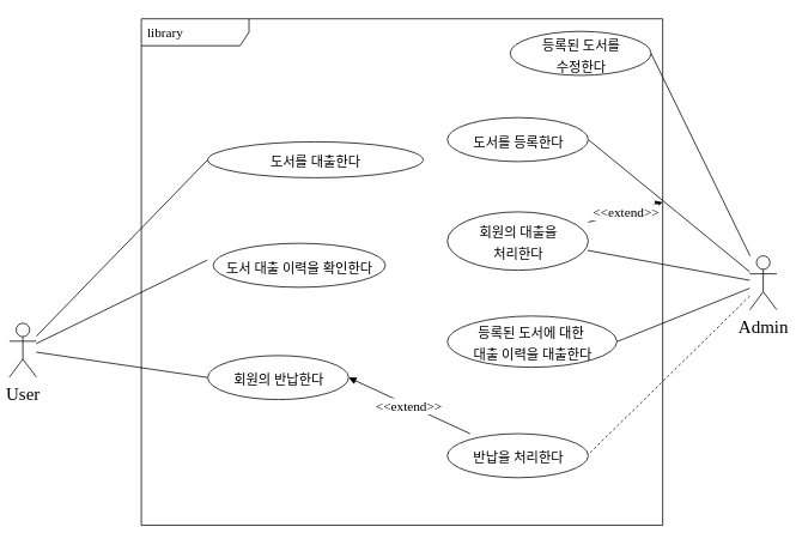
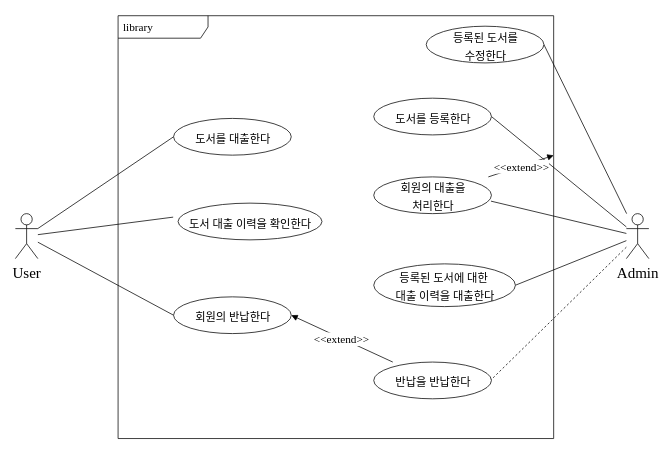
- <mxCell id="7" value="&lt;font style=&quot;font-size: 15px;&quot;&gt;도서를 대출한다&lt;/font&gt;" style="shape=ellipse;container=1;horizontal=1;horizontalStack=0;resizeParent=1;resizeParentMax=0;resizeLast=0;html=1;dashed=0;collapsible=0;rounded=1;hachureGap=4;strokeColor=#000000;fontFamily=Architects Daughter;fontSource=https%3A%2F%2Ffonts.googleapis.com%2Fcss%3Ffamily%3DArchitects%2BDaughter;fontSize=20;fontColor=#000000;fillColor=#FFFFFF;" vertex="1" parent="1"><mxGeometry x="231" y="157" width="240" height="40" as="geometry" /></mxCell>
+ <mxCell id="7" value="&lt;font style=&quot;font-size: 15px;&quot;&gt;도서를 대출한다&lt;/font&gt;" style="shape=ellipse;container=1;horizontal=1;horizontalStack=0;resizeParent=1;resizeParentMax=0;resizeLast=0;html=1;dashed=0;collapsible=0;rounded=1;hachureGap=4;strokeColor=#000000;fontFamily=Architects Daughter;fontSource=https%3A%2F%2Ffonts.googleapis.com%2Fcss%3Ffamily%3DArchitects%2BDaughter;fontSize=20;fontColor=#000000;fillColor=#FFFFFF;" vertex="1" parent="1"><mxGeometry x="231" y="157" width="157" height="49" as="geometry" /></mxCell>
- <mxCell id="20" value="&lt;span style=&quot;font-size: 15px;&quot;&gt;회원의 대출을&lt;br&gt;처리한다&lt;br&gt;&lt;/span&gt;" style="shape=ellipse;container=1;horizontal=1;horizontalStack=0;resizeParent=1;resizeParentMax=0;resizeLast=0;html=1;dashed=0;collapsible=0;rounded=1;hachureGap=4;strokeColor=#000000;fontFamily=Architects Daughter;fontSource=https%3A%2F%2Ffonts.googleapis.com%2Fcss%3Ffamily%3DArchitects%2BDaughter;fontSize=20;fontColor=#000000;fillColor=#FFFFFF;" vertex="1" parent="1"><mxGeometry x="498" y="235" width="157" height="65" as="geometry" /></mxCell>
+ <mxCell id="20" value="&lt;span style=&quot;font-size: 15px;&quot;&gt;회원의 대출을&lt;br&gt;처리한다&lt;br&gt;&lt;/span&gt;" style="shape=ellipse;container=1;horizontal=1;horizontalStack=0;resizeParent=1;resizeParentMax=0;resizeLast=0;html=1;dashed=0;collapsible=0;rounded=1;hachureGap=4;strokeColor=#000000;fontFamily=Architects Daughter;fontSource=https%3A%2F%2Ffonts.googleapis.com%2Fcss%3Ffamily%3DArchitects%2BDaughter;fontSize=20;fontColor=#000000;fillColor=#FFFFFF;" vertex="1" parent="1"><mxGeometry x="498" y="235" width="157" height="49" as="geometry" /></mxCell>
- <mxCell id="6" value="&lt;font color=&quot;#000000&quot;&gt;User&lt;/font&gt;" style="shape=umlActor;verticalLabelPosition=bottom;verticalAlign=top;html=1;hachureGap=4;fontFamily=Architects Daughter;fontSource=https%3A%2F%2Ffonts.googleapis.com%2Fcss%3Ffamily%3DArchitects%2BDaughter;fontSize=20;strokeColor=#000000;rounded=1;" vertex="1" parent="1"><mxGeometry x="10" y="359" width="30" height="60" as="geometry" /></mxCell>
+ <mxCell id="6" value="&lt;font color=&quot;#000000&quot;&gt;User&lt;/font&gt;" style="shape=umlActor;verticalLabelPosition=bottom;verticalAlign=top;html=1;hachureGap=4;fontFamily=Architects Daughter;fontSource=https%3A%2F%2Ffonts.googleapis.com%2Fcss%3Ffamily%3DArchitects%2BDaughter;fontSize=20;strokeColor=#000000;rounded=1;" vertex="1" parent="1"><mxGeometry x="20" y="284" width="30" height="60" as="geometry" /></mxCell>
- <mxCell id="22" value="&lt;span style=&quot;font-size: 15px;&quot;&gt;반납을 처리한다&lt;br&gt;&lt;/span&gt;" style="shape=ellipse;container=1;horizontal=1;horizontalStack=0;resizeParent=1;resizeParentMax=0;resizeLast=0;html=1;dashed=0;collapsible=0;rounded=1;hachureGap=4;strokeColor=#000000;fontFamily=Architects Daughter;fontSource=https%3A%2F%2Ffonts.googleapis.com%2Fcss%3Ffamily%3DArchitects%2BDaughter;fontSize=20;fontColor=#000000;fillColor=#FFFFFF;" vertex="1" parent="1"><mxGeometry x="498" y="482" width="157" height="49" as="geometry" /></mxCell>
+ <mxCell id="22" value="&lt;span style=&quot;font-size: 15px;&quot;&gt;반납을 반납한다&lt;br&gt;&lt;/span&gt;" style="shape=ellipse;container=1;horizontal=1;horizontalStack=0;resizeParent=1;resizeParentMax=0;resizeLast=0;html=1;dashed=0;collapsible=0;rounded=1;hachureGap=4;strokeColor=#000000;fontFamily=Architects Daughter;fontSource=https%3A%2F%2Ffonts.googleapis.com%2Fcss%3Ffamily%3DArchitects%2BDaughter;fontSize=20;fontColor=#000000;fillColor=#FFFFFF;" vertex="1" parent="1"><mxGeometry x="498" y="482" width="157" height="49" as="geometry" /></mxCell>
